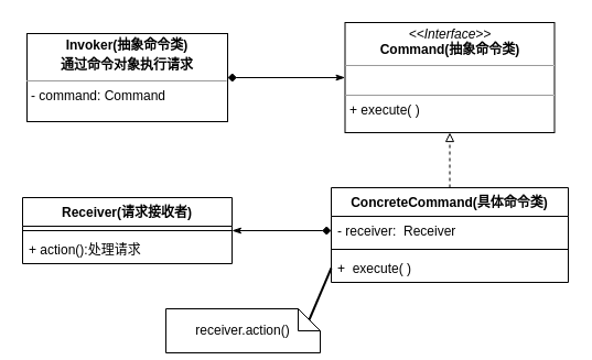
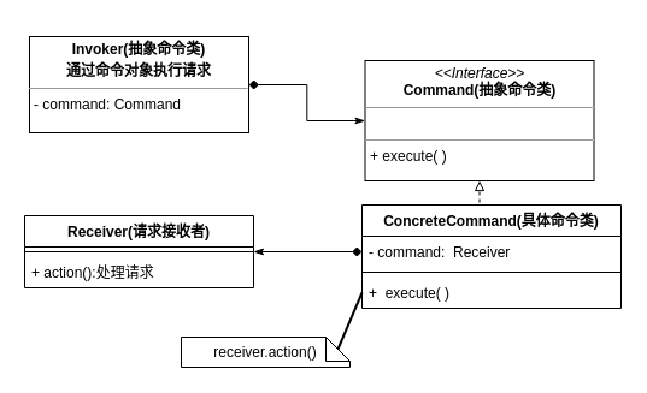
- <mxCell id="2" value="&lt;p style=&quot;margin: 0px ; margin-top: 4px ; text-align: center&quot;&gt;&lt;i&gt;&amp;lt;&amp;lt;Interface&amp;gt;&amp;gt;&lt;/i&gt;&lt;br&gt;&lt;b&gt;Command(抽象命令类)&lt;/b&gt;&lt;/p&gt;&lt;hr size=&quot;1&quot;&gt;&lt;p style=&quot;margin: 0px ; margin-left: 4px&quot;&gt;&lt;br&gt;&lt;/p&gt;&lt;hr size=&quot;1&quot;&gt;&lt;p style=&quot;margin: 0px ; margin-left: 4px&quot;&gt;+ execute( )&lt;/p&gt;" style="verticalAlign=top;align=left;overflow=fill;fontSize=12;fontFamily=Helvetica;html=1;" parent="1" vertex="1"><mxGeometry x="312.5" y="20" width="190" height="100" as="geometry" /></mxCell>
+ <mxCell id="2" value="&lt;p style=&quot;margin: 0px ; margin-top: 4px ; text-align: center&quot;&gt;&lt;i&gt;&amp;lt;&amp;lt;Interface&amp;gt;&amp;gt;&lt;/i&gt;&lt;br&gt;&lt;b&gt;Command(抽象命令类)&lt;/b&gt;&lt;/p&gt;&lt;hr size=&quot;1&quot;&gt;&lt;p style=&quot;margin: 0px ; margin-left: 4px&quot;&gt;&lt;br&gt;&lt;/p&gt;&lt;hr size=&quot;1&quot;&gt;&lt;p style=&quot;margin: 0px ; margin-left: 4px&quot;&gt;+ execute( )&lt;/p&gt;" style="verticalAlign=top;align=left;overflow=fill;fontSize=12;fontFamily=Helvetica;html=1;" parent="1" vertex="1"><mxGeometry x="302.5" y="50" width="190" height="100" as="geometry" /></mxCell>
- <mxCell id="5" value="- receiver:  Receiver" style="text;strokeColor=none;fillColor=none;align=left;verticalAlign=top;spacingLeft=4;spacingRight=4;overflow=hidden;rotatable=0;points=[[0,0.5],[1,0.5]];portConstraint=eastwest;" parent="4" vertex="1"><mxGeometry y="26" width="215" height="26" as="geometry" /></mxCell>
+ <mxCell id="5" value="- command:  Receiver" style="text;strokeColor=none;fillColor=none;align=left;verticalAlign=top;spacingLeft=4;spacingRight=4;overflow=hidden;rotatable=0;points=[[0,0.5],[1,0.5]];portConstraint=eastwest;" parent="4" vertex="1"><mxGeometry y="26" width="215" height="26" as="geometry" /></mxCell>
- <mxCell id="14" value="receiver.action()" style="shape=note;size=20;whiteSpace=wrap;html=1;" vertex="1" parent="1"><mxGeometry x="150" y="280" width="140" height="40" as="geometry" /></mxCell>
+ <mxCell id="14" value="receiver.action()" style="shape=note;size=20;whiteSpace=wrap;html=1;" vertex="1" parent="1"><mxGeometry x="150" y="280" width="140" height="25" as="geometry" /></mxCell>
